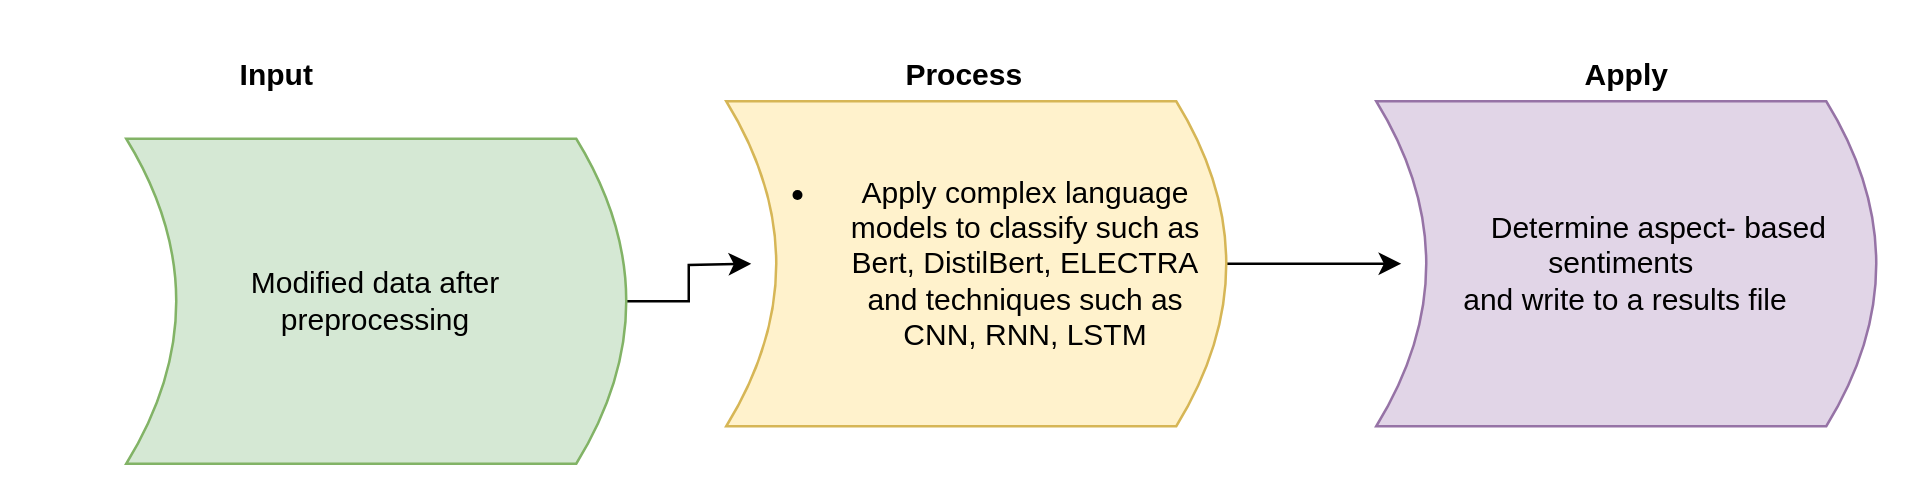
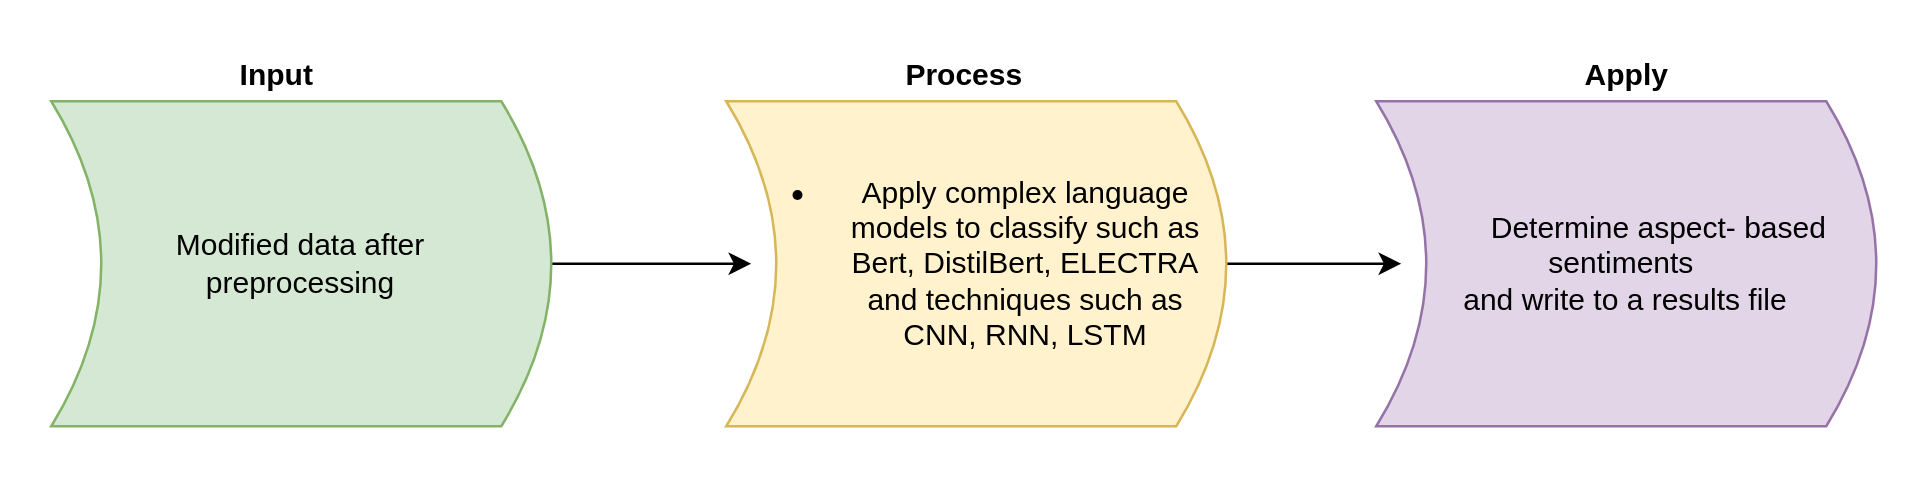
- <mxCell id="3" value="Modified data after&lt;br&gt;preprocessing" style="shape=dataStorage;whiteSpace=wrap;html=1;fixedSize=1;direction=west;fillColor=#d5e8d4;strokeColor=#82b366;" parent="1" vertex="1"><mxGeometry x="50" y="55" width="200" height="130" as="geometry" /></mxCell>
+ <mxCell id="3" value="Modified data after&lt;br&gt;preprocessing" style="shape=dataStorage;whiteSpace=wrap;html=1;fixedSize=1;direction=west;fillColor=#d5e8d4;strokeColor=#82b366;" parent="1" vertex="1"><mxGeometry x="20" y="40" width="200" height="130" as="geometry" /></mxCell>
